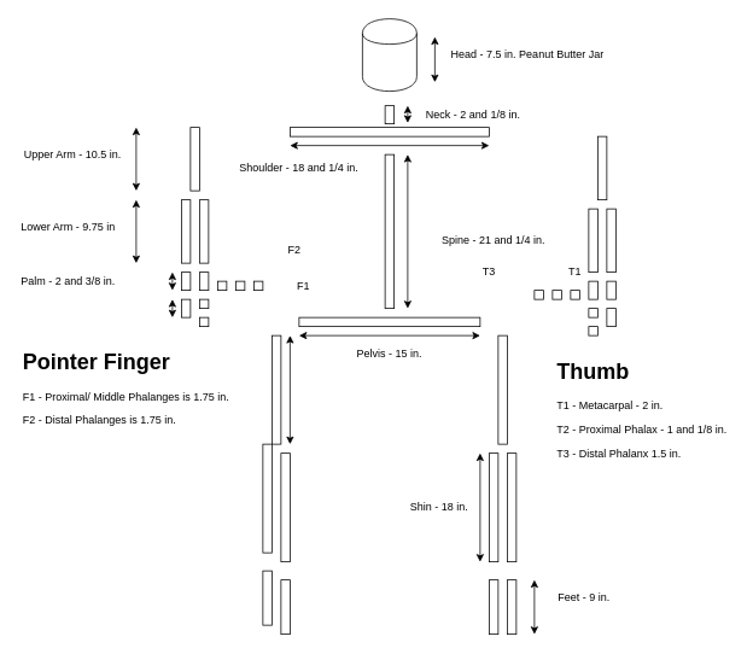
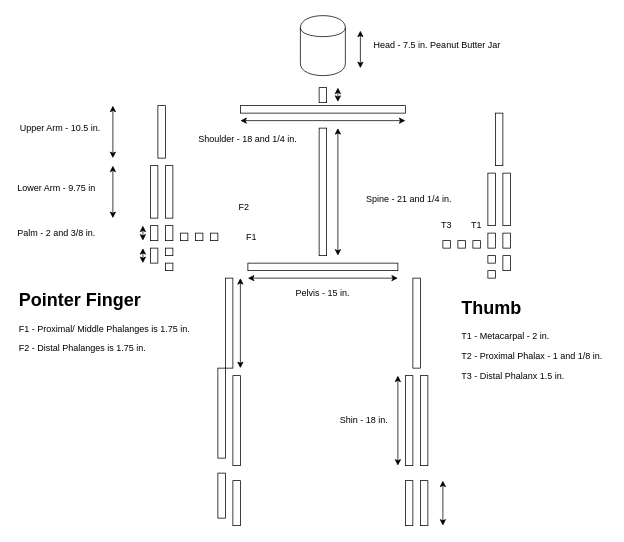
- <mxCell id="53" value="&lt;div&gt;Neck - 2 and 1/8 in.&lt;/div&gt;" style="text;html=1;strokeColor=none;fillColor=none;align=center;verticalAlign=middle;whiteSpace=wrap;rounded=0;" parent="1" vertex="1"><mxGeometry x="465" y="116" width="115" height="20" as="geometry" /></mxCell>
- <mxCell id="62" value="&lt;div&gt;T3&lt;/div&gt;" style="text;html=1;strokeColor=none;fillColor=none;align=center;verticalAlign=middle;whiteSpace=wrap;rounded=0;" parent="1" vertex="1"><mxGeometry x="530" y="290" width="20" height="20" as="geometry" /></mxCell>
+ <mxCell id="62" value="&lt;div&gt;T3&lt;/div&gt;" style="text;html=1;strokeColor=none;fillColor=none;align=center;verticalAlign=middle;whiteSpace=wrap;rounded=0;" parent="1" vertex="1"><mxGeometry x="585" y="290" width="20" height="20" as="geometry" /></mxCell>
- <mxCell id="47" value="Feet - 9 in." style="text;html=1;strokeColor=none;fillColor=none;align=center;verticalAlign=middle;whiteSpace=wrap;rounded=0;" parent="1" vertex="1"><mxGeometry x="610" y="650" width="70" height="20" as="geometry" /></mxCell>
